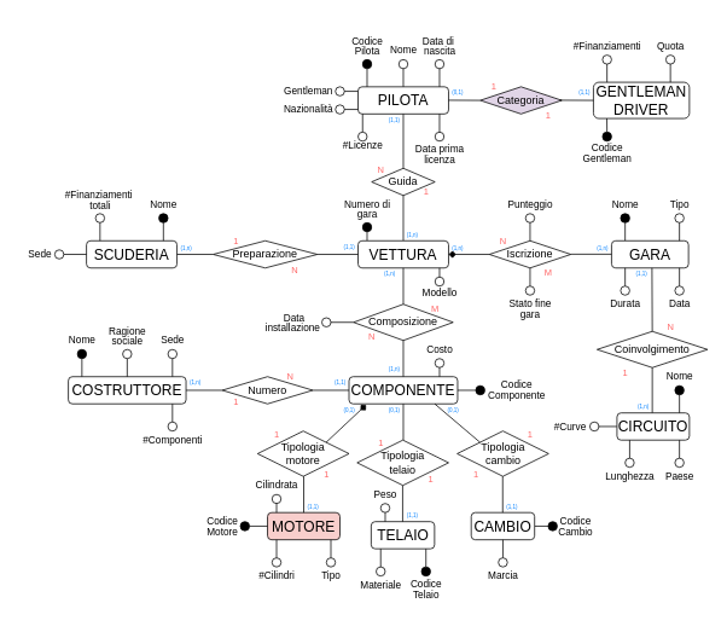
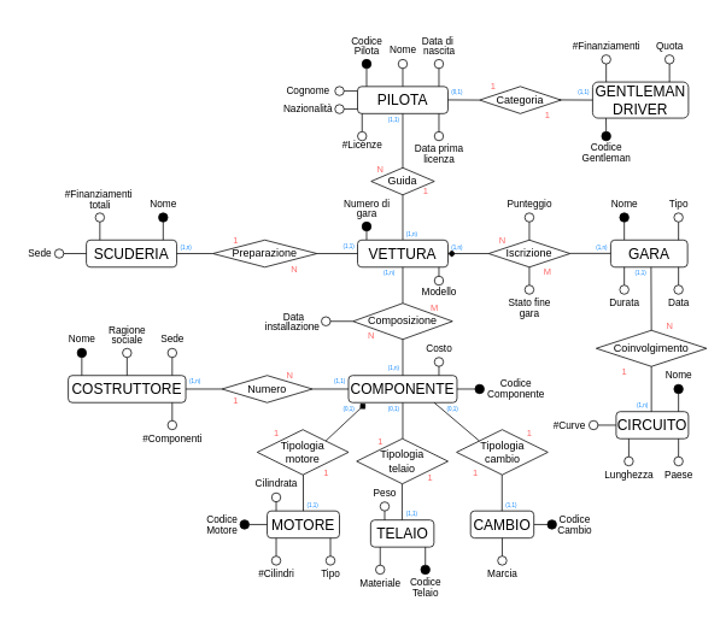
- <mxCell id="26" value="&lt;p style=&quot;line-height: 100%; font-size: 11px;&quot;&gt;Gentleman&lt;/p&gt;" style="text;html=1;align=center;verticalAlign=middle;resizable=0;points=[];autosize=1;strokeColor=none;fillColor=none;" vertex="1" parent="1"><mxGeometry x="305" y="75" width="70" height="50" as="geometry" /></mxCell>
+ <mxCell id="26" value="&lt;p style=&quot;line-height: 100%; font-size: 11px;&quot;&gt;Cognome&lt;/p&gt;" style="text;html=1;align=center;verticalAlign=middle;resizable=0;points=[];autosize=1;strokeColor=none;fillColor=none;" vertex="1" parent="1"><mxGeometry x="305" y="75" width="70" height="50" as="geometry" /></mxCell>
- <mxCell id="70" value="Categoria" style="rhombus;whiteSpace=wrap;html=1;fillColor=#e1d5e7;" vertex="1" parent="1"><mxGeometry x="530" y="95" width="90" height="30" as="geometry" /></mxCell>
+ <mxCell id="70" value="Categoria" style="rhombus;whiteSpace=wrap;html=1;" vertex="1" parent="1"><mxGeometry x="530" y="95" width="90" height="30" as="geometry" /></mxCell>
- <mxCell id="59" value="&lt;font style=&quot;font-size: 16px;&quot;&gt;MOTORE&lt;/font&gt;" style="rounded=1;whiteSpace=wrap;html=1;fillColor=#f8cecc;" vertex="1" parent="1"><mxGeometry x="295" y="565" width="80" height="30" as="geometry" /></mxCell>
+ <mxCell id="59" value="&lt;font style=&quot;font-size: 16px;&quot;&gt;MOTORE&lt;/font&gt;" style="rounded=1;whiteSpace=wrap;html=1;" vertex="1" parent="1"><mxGeometry x="295" y="565" width="80" height="30" as="geometry" /></mxCell>
